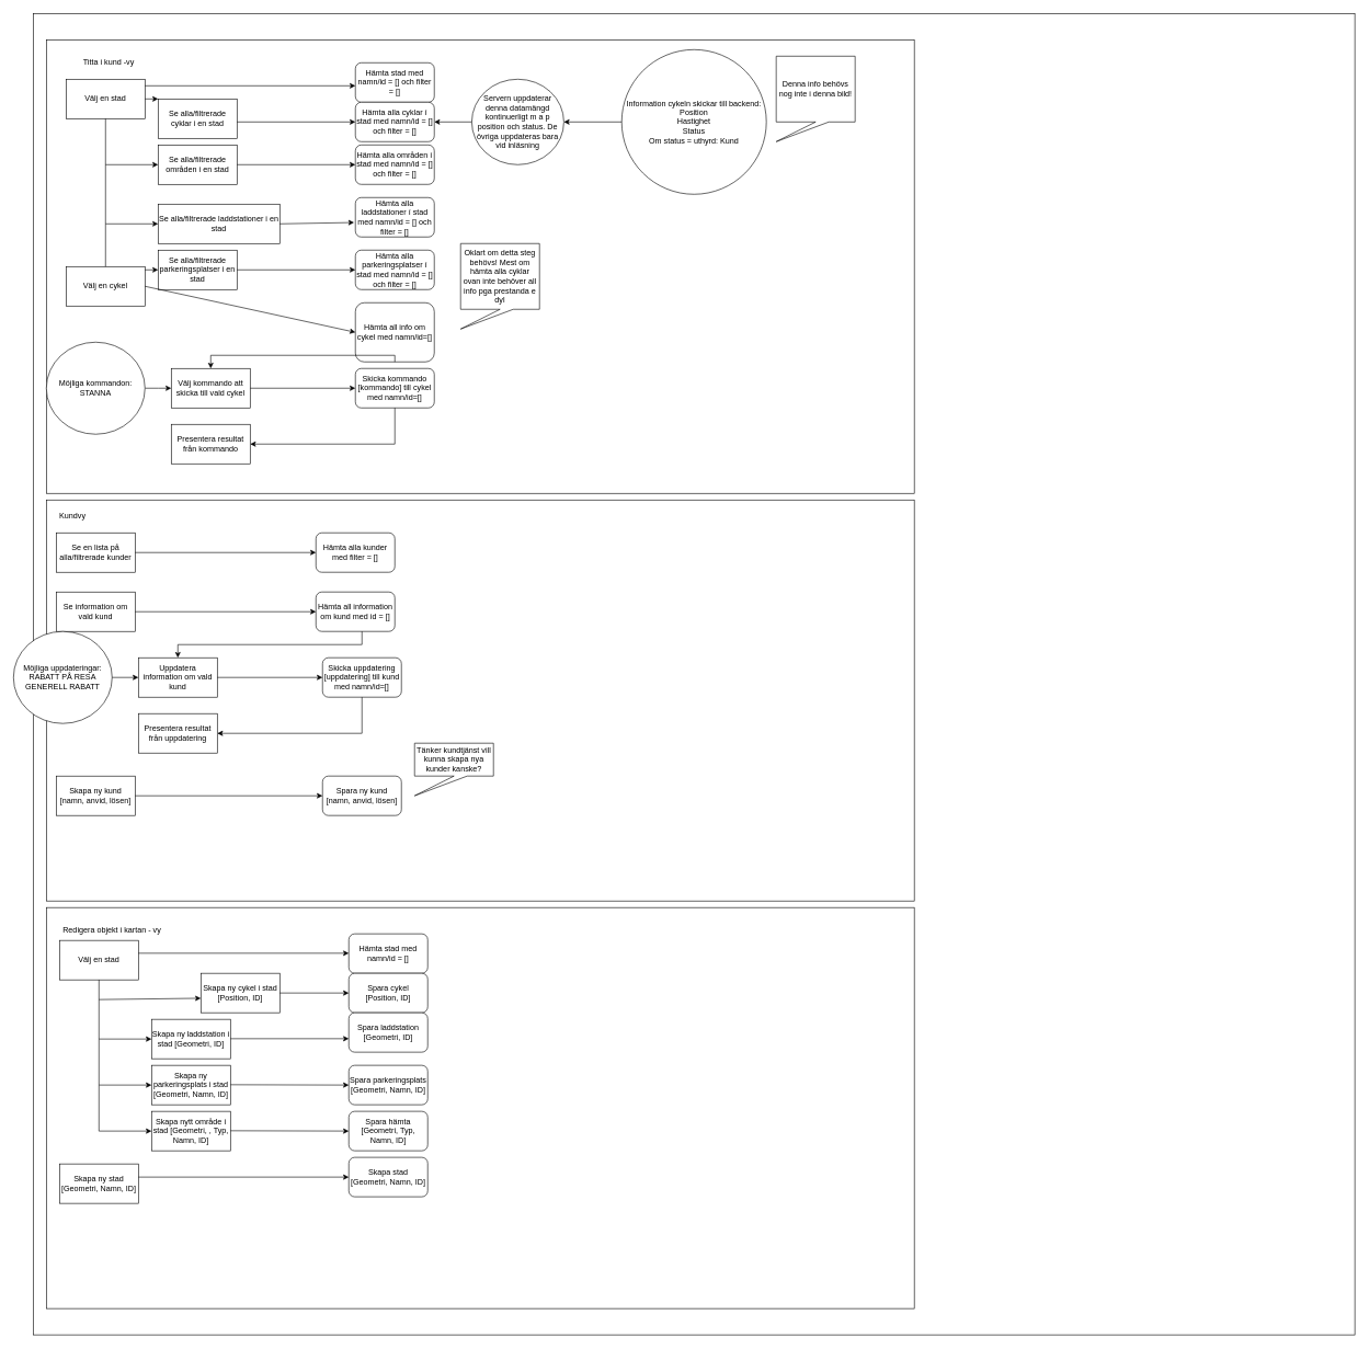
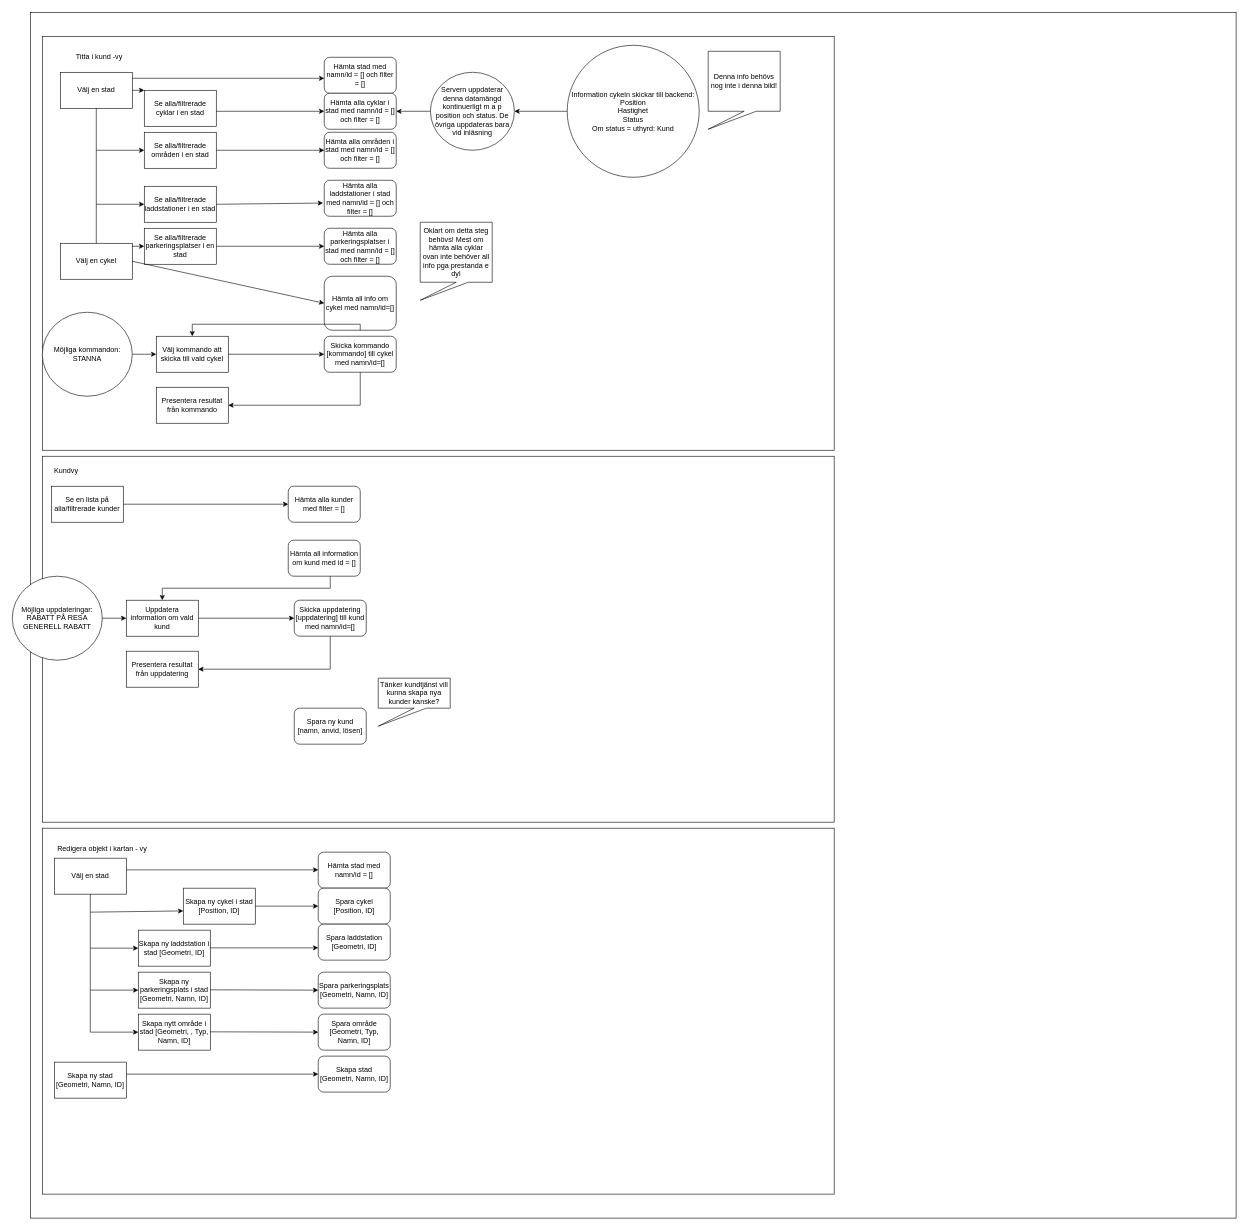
- <mxCell id="12" value="Se alla/filtrerade laddstationer i en stad" style="rounded=0;whiteSpace=wrap;html=1;" vertex="1" parent="1"><mxGeometry x="240" y="310" width="185" height="60" as="geometry" /></mxCell>
+ <mxCell id="12" value="Se alla/filtrerade laddstationer i en stad" style="rounded=0;whiteSpace=wrap;html=1;" vertex="1" parent="1"><mxGeometry x="240" y="310" width="120" height="60" as="geometry" /></mxCell>
- <mxCell id="42" value="Se information om vald kund" style="rounded=0;whiteSpace=wrap;html=1;" vertex="1" parent="1"><mxGeometry x="85" y="900" width="120" height="60" as="geometry" /></mxCell>
- <mxCell id="44" value="" style="endArrow=classic;html=1;rounded=0;exitX=1;exitY=0.5;exitDx=0;exitDy=0;entryX=0;entryY=0.5;entryDx=0;entryDy=0;" edge="1" parent="1" source="42" target="43"><mxGeometry width="50" height="50" relative="1" as="geometry"><mxPoint x="650" y="730" as="sourcePoint" /><mxPoint x="700" y="680" as="targetPoint" /></mxGeometry></mxCell>
- <mxCell id="81" value="Skapa ny kund [namn, anvid, lösen]" style="rounded=0;whiteSpace=wrap;html=1;" vertex="1" parent="1"><mxGeometry x="85" y="1180" width="120" height="60" as="geometry" /></mxCell>
- <mxCell id="83" value="" style="endArrow=classic;html=1;rounded=0;exitX=1;exitY=0.5;exitDx=0;exitDy=0;entryX=0;entryY=0.5;entryDx=0;entryDy=0;" edge="1" parent="1" source="81" target="82"><mxGeometry width="50" height="50" relative="1" as="geometry"><mxPoint x="650" y="1220" as="sourcePoint" /><mxPoint x="700" y="1170" as="targetPoint" /></mxGeometry></mxCell>
- <mxCell id="76" value="Spara hämta [Geometri, Typ, Namn, ID]" style="rounded=1;whiteSpace=wrap;html=1;" vertex="1" parent="1"><mxGeometry x="530" y="1690" width="120" height="60" as="geometry" /></mxCell>
+ <mxCell id="76" value="Spara område [Geometri, Typ, Namn, ID]" style="rounded=1;whiteSpace=wrap;html=1;" vertex="1" parent="1"><mxGeometry x="530" y="1690" width="120" height="60" as="geometry" /></mxCell>
